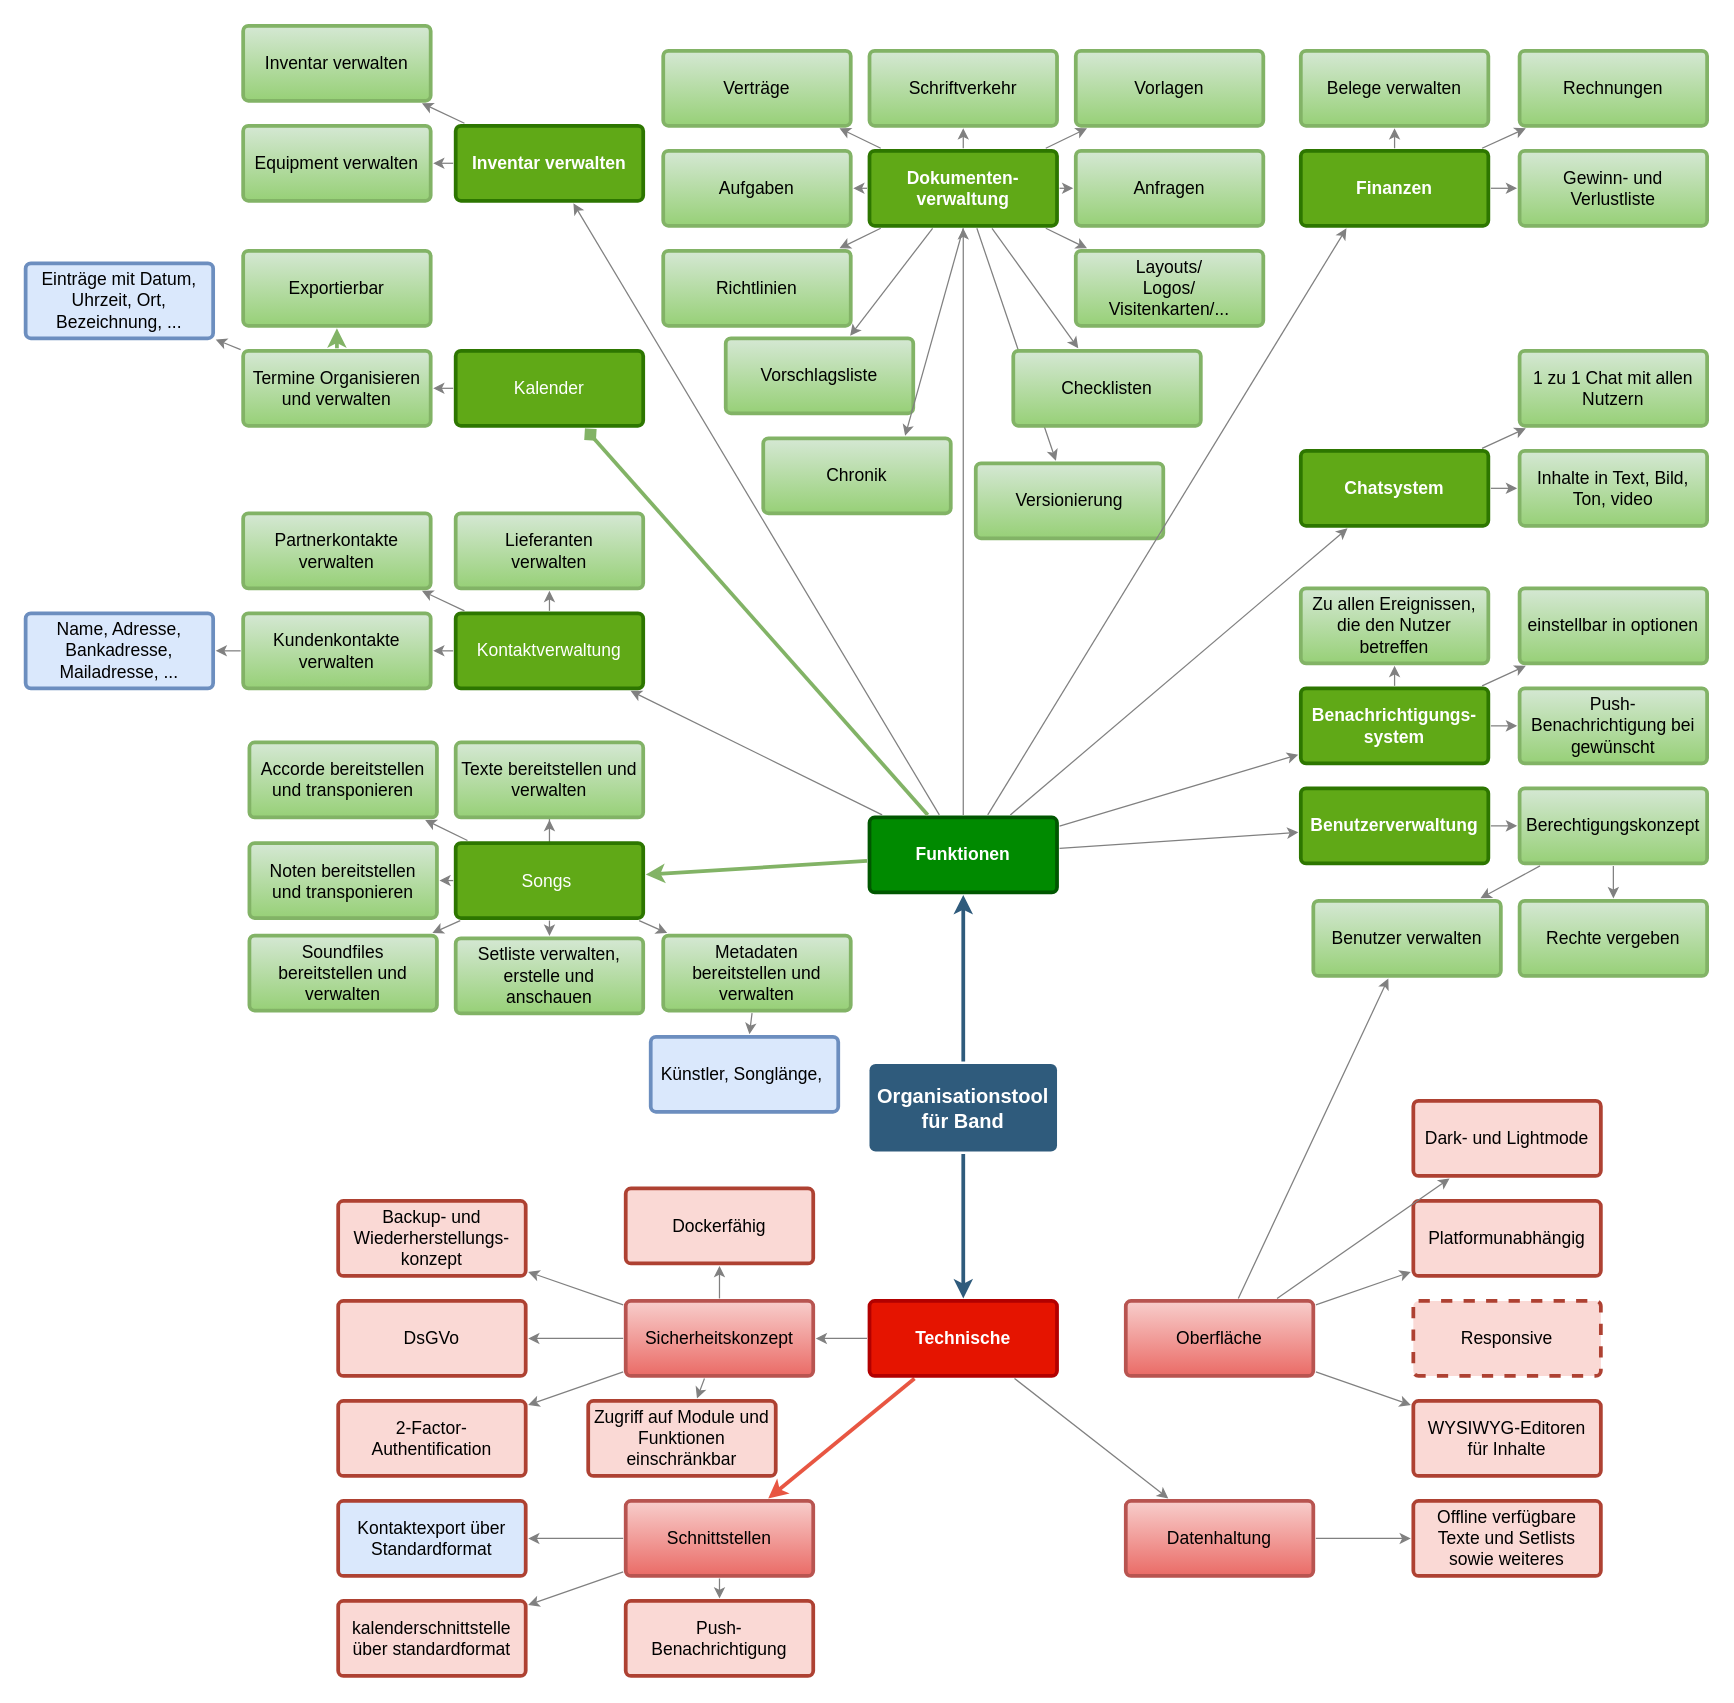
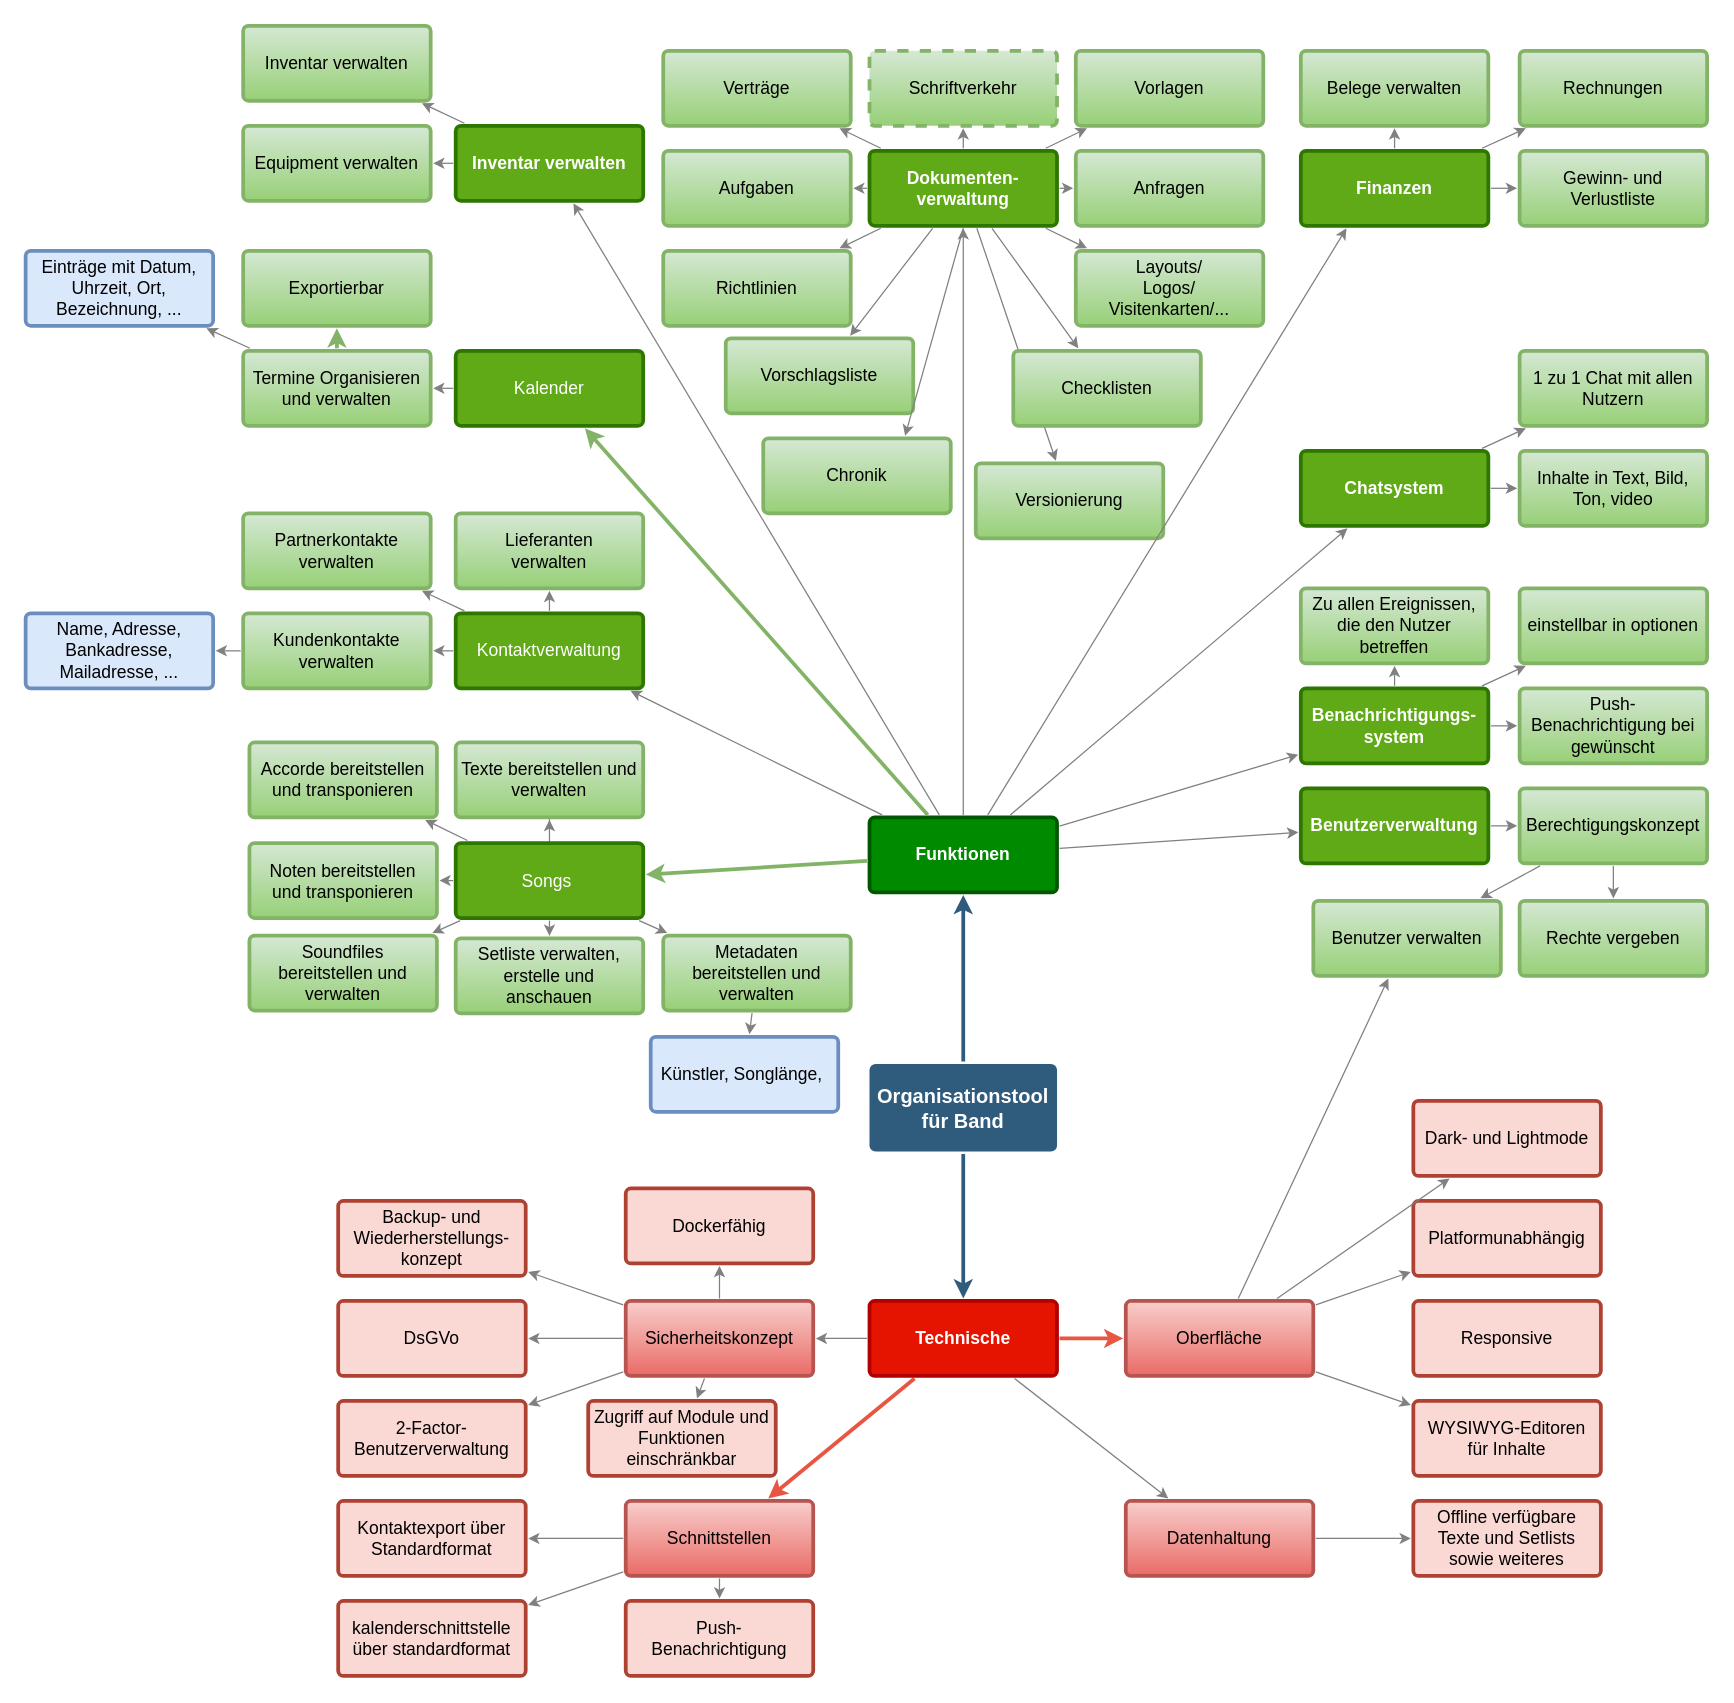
- <mxCell id="64" value="Schriftverkehr" style="rounded=1;whiteSpace=wrap;html=1;shadow=0;labelBackgroundColor=none;strokeColor=#82b366;strokeWidth=3;fillColor=#d5e8d4;fontFamily=Helvetica;fontSize=14;align=center;spacing=5;arcSize=7;perimeterSpacing=2;glass=0;comic=0;gradientColor=#97d077;" parent="1" vertex="1"><mxGeometry x="695" y="40" width="150" height="60" as="geometry" /></mxCell>
+ <mxCell id="64" value="Schriftverkehr" style="rounded=1;whiteSpace=wrap;html=1;shadow=0;labelBackgroundColor=none;strokeColor=#82b366;strokeWidth=3;fillColor=#d5e8d4;fontFamily=Helvetica;fontSize=14;align=center;spacing=5;arcSize=7;perimeterSpacing=2;glass=0;comic=0;gradientColor=#97d077;dashed=1;" parent="1" vertex="1"><mxGeometry x="695" y="40" width="150" height="60" as="geometry" /></mxCell>
- <mxCell id="28" value="Einträge mit Datum, Uhrzeit, Ort, Bezeichnung, ..." style="rounded=1;whiteSpace=wrap;html=1;shadow=0;labelBackgroundColor=none;strokeColor=#6c8ebf;strokeWidth=3;fillColor=#dae8fc;fontFamily=Helvetica;fontSize=14;align=center;spacing=5;arcSize=7;perimeterSpacing=2;" parent="1" vertex="1"><mxGeometry x="20" y="210" width="150" height="60" as="geometry" /></mxCell>
+ <mxCell id="28" value="Einträge mit Datum, Uhrzeit, Ort, Bezeichnung, ..." style="rounded=1;whiteSpace=wrap;html=1;shadow=0;labelBackgroundColor=none;strokeColor=#6c8ebf;strokeWidth=3;fillColor=#dae8fc;fontFamily=Helvetica;fontSize=14;align=center;spacing=5;arcSize=7;perimeterSpacing=2;" parent="1" vertex="1"><mxGeometry x="20" y="200" width="150" height="60" as="geometry" /></mxCell>
- <mxCell id="43" value="" style="edgeStyle=none;rounded=0;jumpStyle=none;html=1;shadow=0;labelBackgroundColor=none;startArrow=none;startFill=0;endArrow=diamond;endFill=1;jettySize=auto;orthogonalLoop=1;strokeColor=#82b366;strokeWidth=3;fontFamily=Helvetica;fontSize=14;fontColor=#FFFFFF;spacing=5;gradientColor=#97d077;fillColor=#d5e8d4;" parent="1" source="19" target="32" edge="1"><mxGeometry relative="1" as="geometry" /></mxCell>
+ <mxCell id="43" value="" style="edgeStyle=none;rounded=0;jumpStyle=none;html=1;shadow=0;labelBackgroundColor=none;startArrow=none;startFill=0;endArrow=classic;endFill=1;jettySize=auto;orthogonalLoop=1;strokeColor=#82b366;strokeWidth=3;fontFamily=Helvetica;fontSize=14;fontColor=#FFFFFF;spacing=5;gradientColor=#97d077;fillColor=#d5e8d4;" parent="1" source="19" target="32" edge="1"><mxGeometry relative="1" as="geometry" /></mxCell>
+ <mxCell id="6" value="" style="edgeStyle=none;rounded=1;jumpStyle=none;html=1;shadow=0;labelBackgroundColor=none;startArrow=none;startFill=0;jettySize=auto;orthogonalLoop=1;strokeColor=#E85642;strokeWidth=3;fontFamily=Helvetica;fontSize=14;fontColor=#FFFFFF;spacing=5;fontStyle=1;fillColor=#b0e3e6;" parent="1" source="8" target="10" edge="1"><mxGeometry relative="1" as="geometry" /></mxCell>
- <mxCell id="11" value="Responsive" style="rounded=1;whiteSpace=wrap;html=1;shadow=0;labelBackgroundColor=none;strokeColor=#ae4132;strokeWidth=3;fillColor=#fad9d5;fontFamily=Helvetica;fontSize=14;align=center;spacing=5;fontStyle=0;arcSize=7;perimeterSpacing=2;dashed=1;" parent="1" vertex="1"><mxGeometry x="1130" y="1040" width="150" height="60" as="geometry" /></mxCell>
+ <mxCell id="11" value="Responsive" style="rounded=1;whiteSpace=wrap;html=1;shadow=0;labelBackgroundColor=none;strokeColor=#ae4132;strokeWidth=3;fillColor=#fad9d5;fontFamily=Helvetica;fontSize=14;align=center;spacing=5;fontStyle=0;arcSize=7;perimeterSpacing=2;" parent="1" vertex="1"><mxGeometry x="1130" y="1040" width="150" height="60" as="geometry" /></mxCell>
- <mxCell id="115" value="2-Factor-Authentification" style="rounded=1;whiteSpace=wrap;html=1;shadow=0;labelBackgroundColor=none;strokeColor=#ae4132;strokeWidth=3;fillColor=#fad9d5;fontFamily=Helvetica;fontSize=14;align=center;spacing=5;fontStyle=0;arcSize=7;perimeterSpacing=2;" parent="1" vertex="1"><mxGeometry x="270" y="1120" width="150" height="60" as="geometry" /></mxCell>
+ <mxCell id="115" value="2-Factor-Benutzerverwaltung" style="rounded=1;whiteSpace=wrap;html=1;shadow=0;labelBackgroundColor=none;strokeColor=#ae4132;strokeWidth=3;fillColor=#fad9d5;fontFamily=Helvetica;fontSize=14;align=center;spacing=5;fontStyle=0;arcSize=7;perimeterSpacing=2;" parent="1" vertex="1"><mxGeometry x="270" y="1120" width="150" height="60" as="geometry" /></mxCell>
- <mxCell id="16" value="Kontaktexport über Standardformat" style="rounded=1;whiteSpace=wrap;html=1;shadow=0;labelBackgroundColor=none;strokeColor=#ae4132;strokeWidth=3;fillColor=#dae8fc;fontFamily=Helvetica;fontSize=14;align=center;spacing=5;fontStyle=0;arcSize=7;perimeterSpacing=2;" parent="1" vertex="1"><mxGeometry x="270" y="1200" width="150" height="60" as="geometry" /></mxCell>
+ <mxCell id="16" value="Kontaktexport über Standardformat" style="rounded=1;whiteSpace=wrap;html=1;shadow=0;labelBackgroundColor=none;strokeColor=#ae4132;strokeWidth=3;fillColor=#fad9d5;fontFamily=Helvetica;fontSize=14;align=center;spacing=5;fontStyle=0;arcSize=7;perimeterSpacing=2;" parent="1" vertex="1"><mxGeometry x="270" y="1200" width="150" height="60" as="geometry" /></mxCell>
